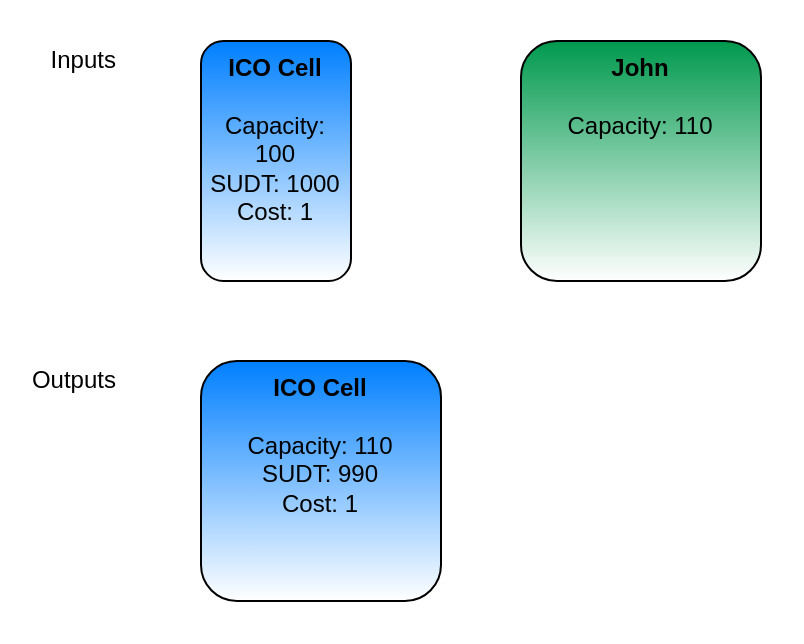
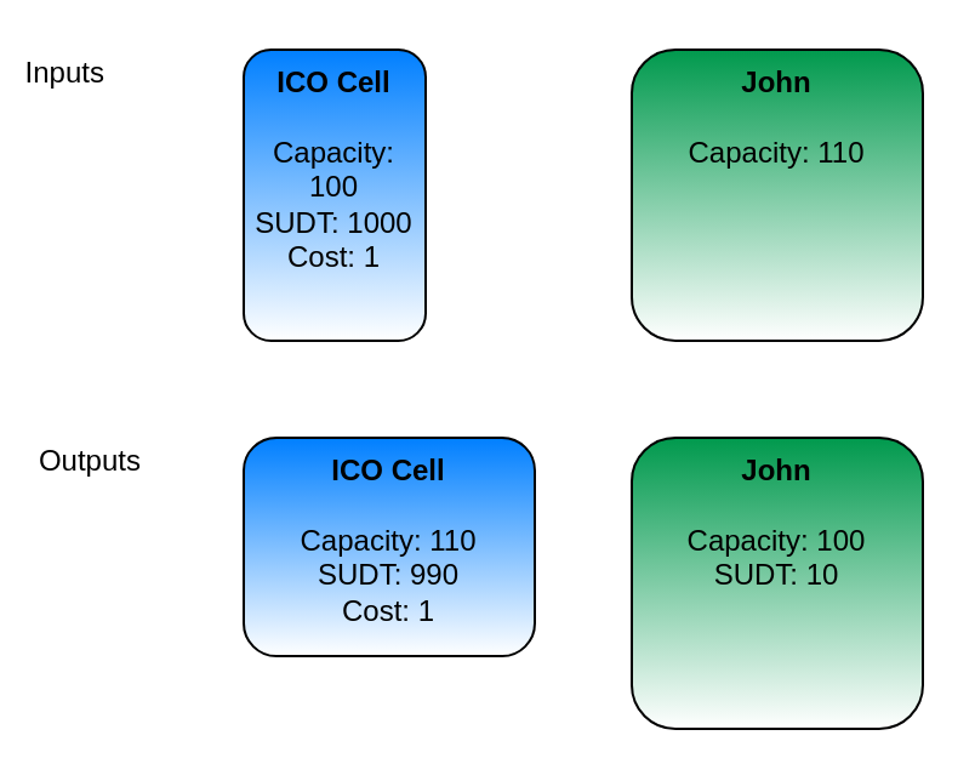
- <mxCell id="2" value="Inputs" style="text;html=1;strokeColor=none;fillColor=none;align=right;verticalAlign=middle;whiteSpace=wrap;rounded=0;" vertex="1" parent="1"><mxGeometry x="20" y="20" width="40" height="20" as="geometry" /></mxCell>
+ <mxCell id="2" value="Inputs" style="text;html=1;strokeColor=none;fillColor=none;align=right;verticalAlign=middle;whiteSpace=wrap;rounded=0;" vertex="1" parent="1"><mxGeometry x="5" y="20" width="40" height="20" as="geometry" /></mxCell>
- <mxCell id="6" value="&lt;b&gt;ICO Cell&lt;br&gt;&lt;/b&gt;&lt;br&gt;Capacity: 110&lt;br&gt;SUDT: 990&lt;br&gt;Cost: 1" style="rounded=1;whiteSpace=wrap;html=1;align=center;gradientColor=#ffffff;fillColor=#007FFF;verticalAlign=top;" vertex="1" parent="1"><mxGeometry x="100" y="180" width="120" height="120" as="geometry" /></mxCell>
+ <mxCell id="6" value="&lt;b&gt;ICO Cell&lt;br&gt;&lt;/b&gt;&lt;br&gt;Capacity: 110&lt;br&gt;SUDT: 990&lt;br&gt;Cost: 1" style="rounded=1;whiteSpace=wrap;html=1;align=center;gradientColor=#ffffff;fillColor=#007FFF;verticalAlign=top;" vertex="1" parent="1"><mxGeometry x="100" y="180" width="120" height="90" as="geometry" /></mxCell>
+ <mxCell id="7" value="&lt;b&gt;John&lt;br&gt;&lt;/b&gt;&lt;br&gt;Capacity: 100&lt;br&gt;SUDT: 10" style="rounded=1;whiteSpace=wrap;html=1;align=center;gradientColor=#ffffff;verticalAlign=top;fillColor=#00994D;" vertex="1" parent="1"><mxGeometry x="260" y="180" width="120" height="120" as="geometry" /></mxCell>
